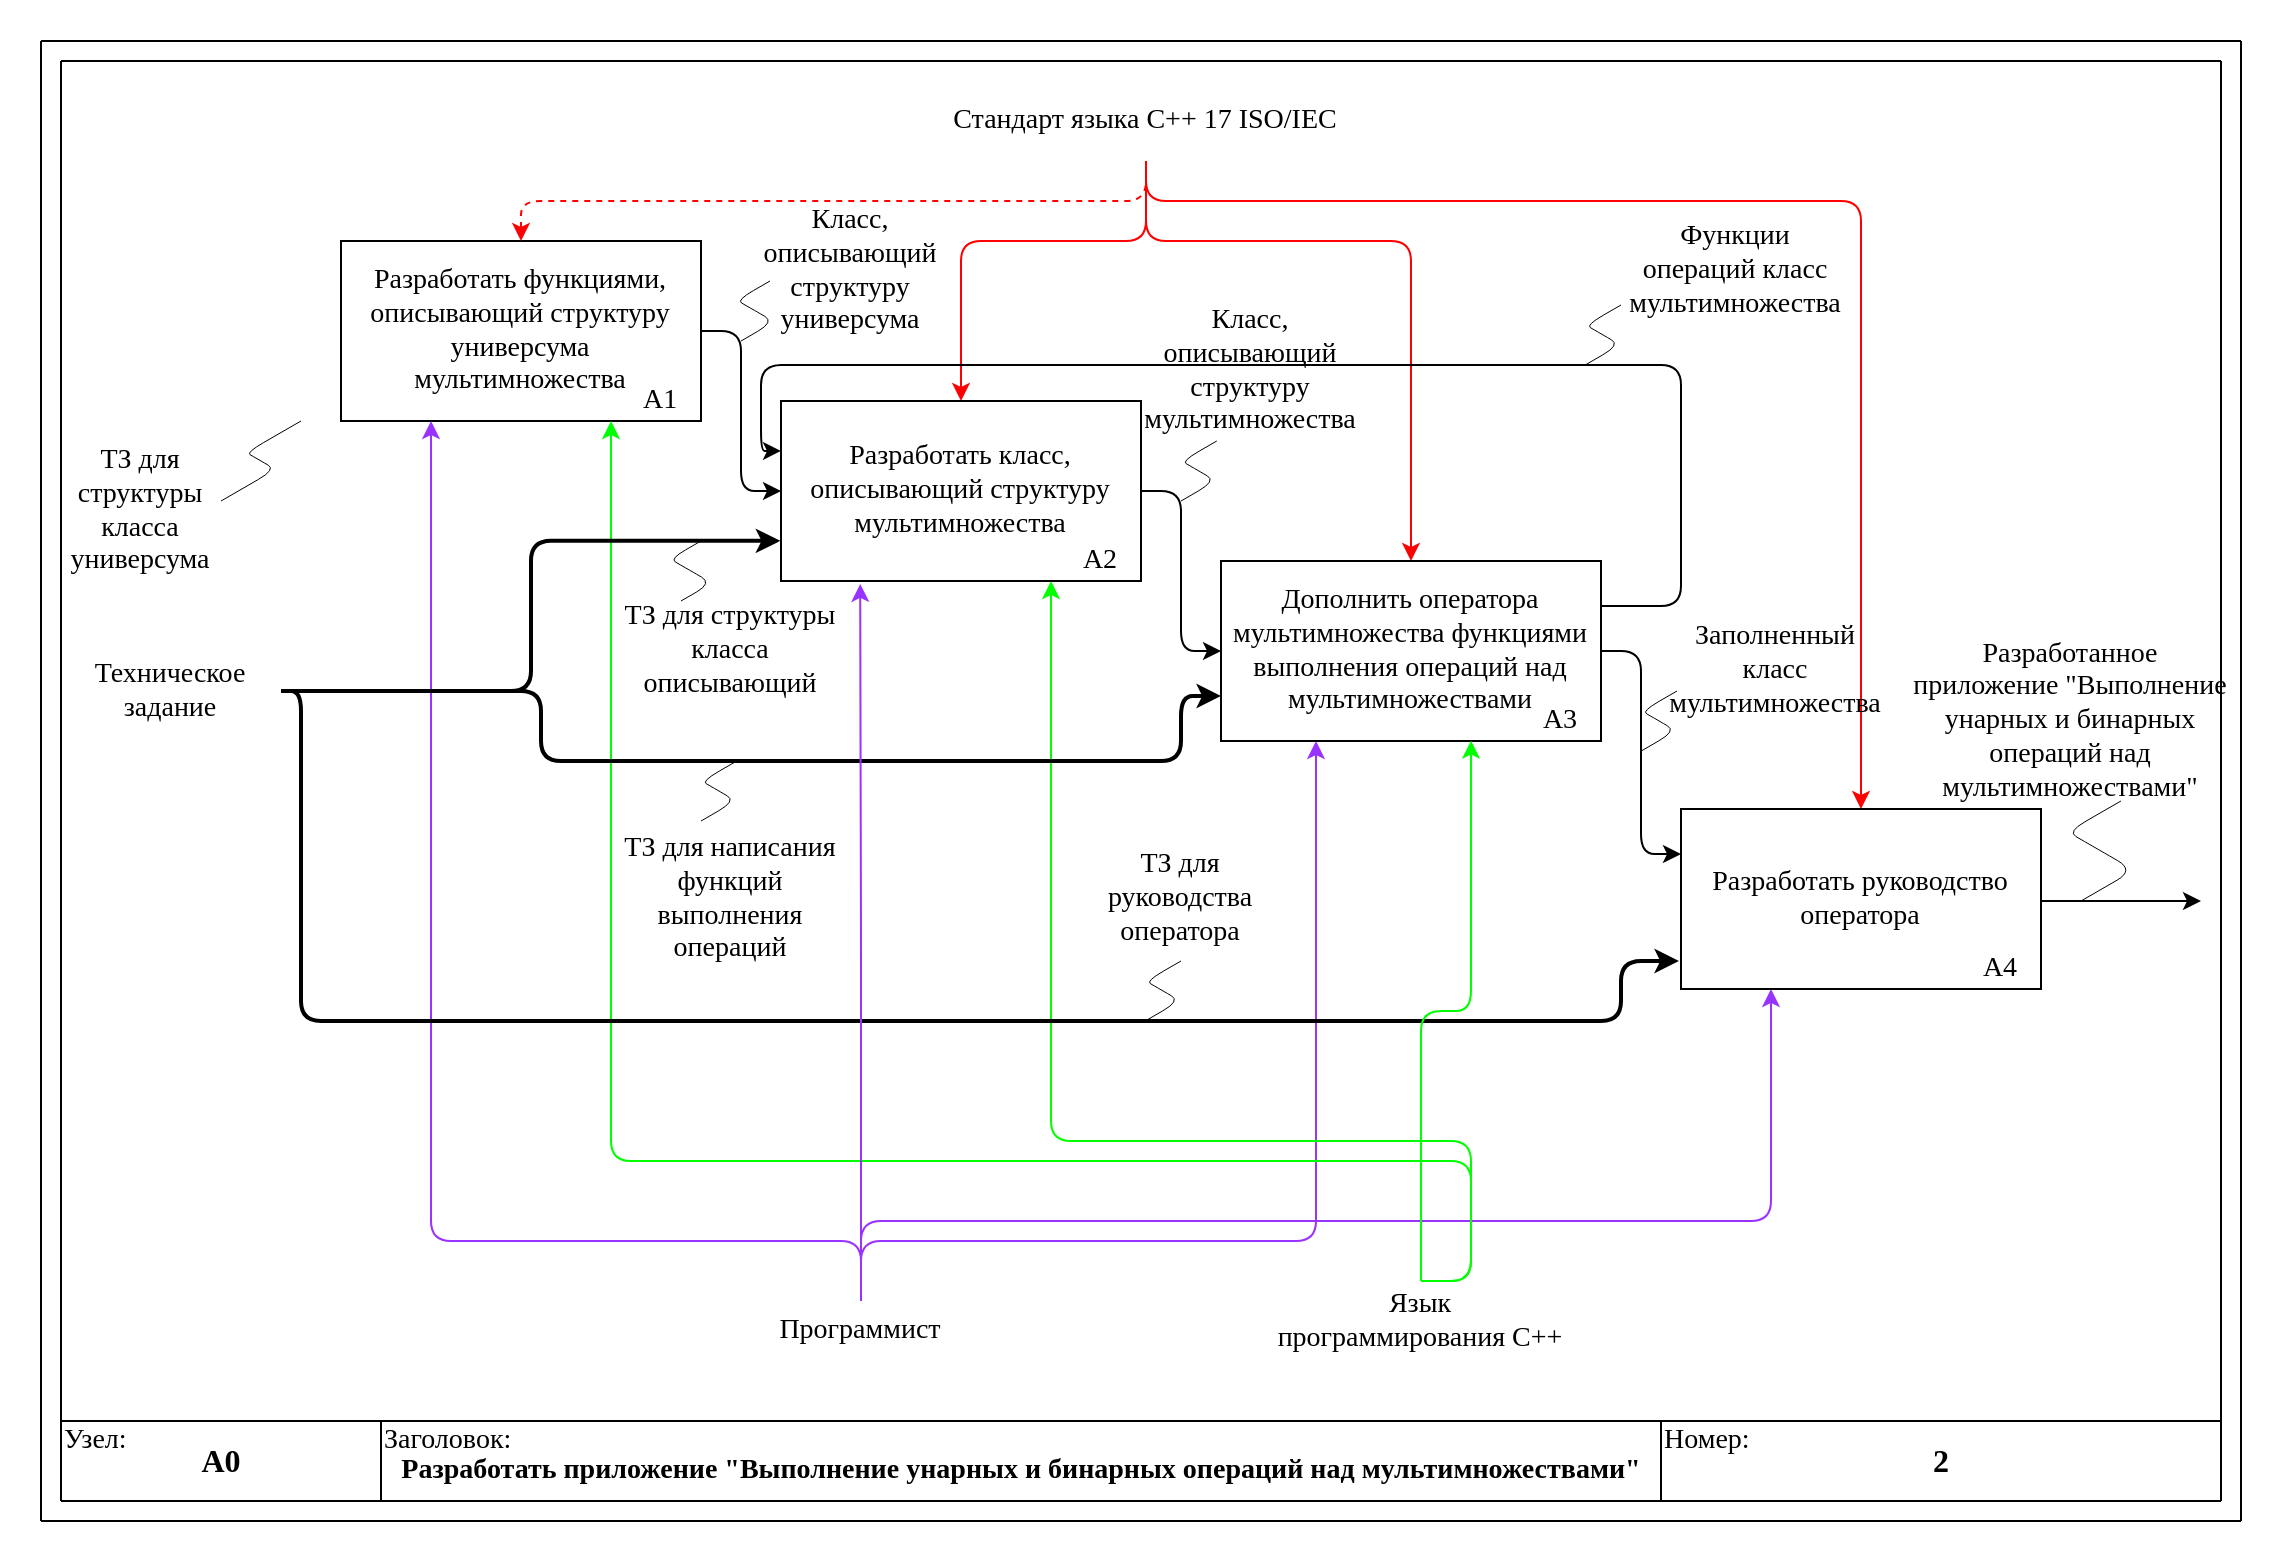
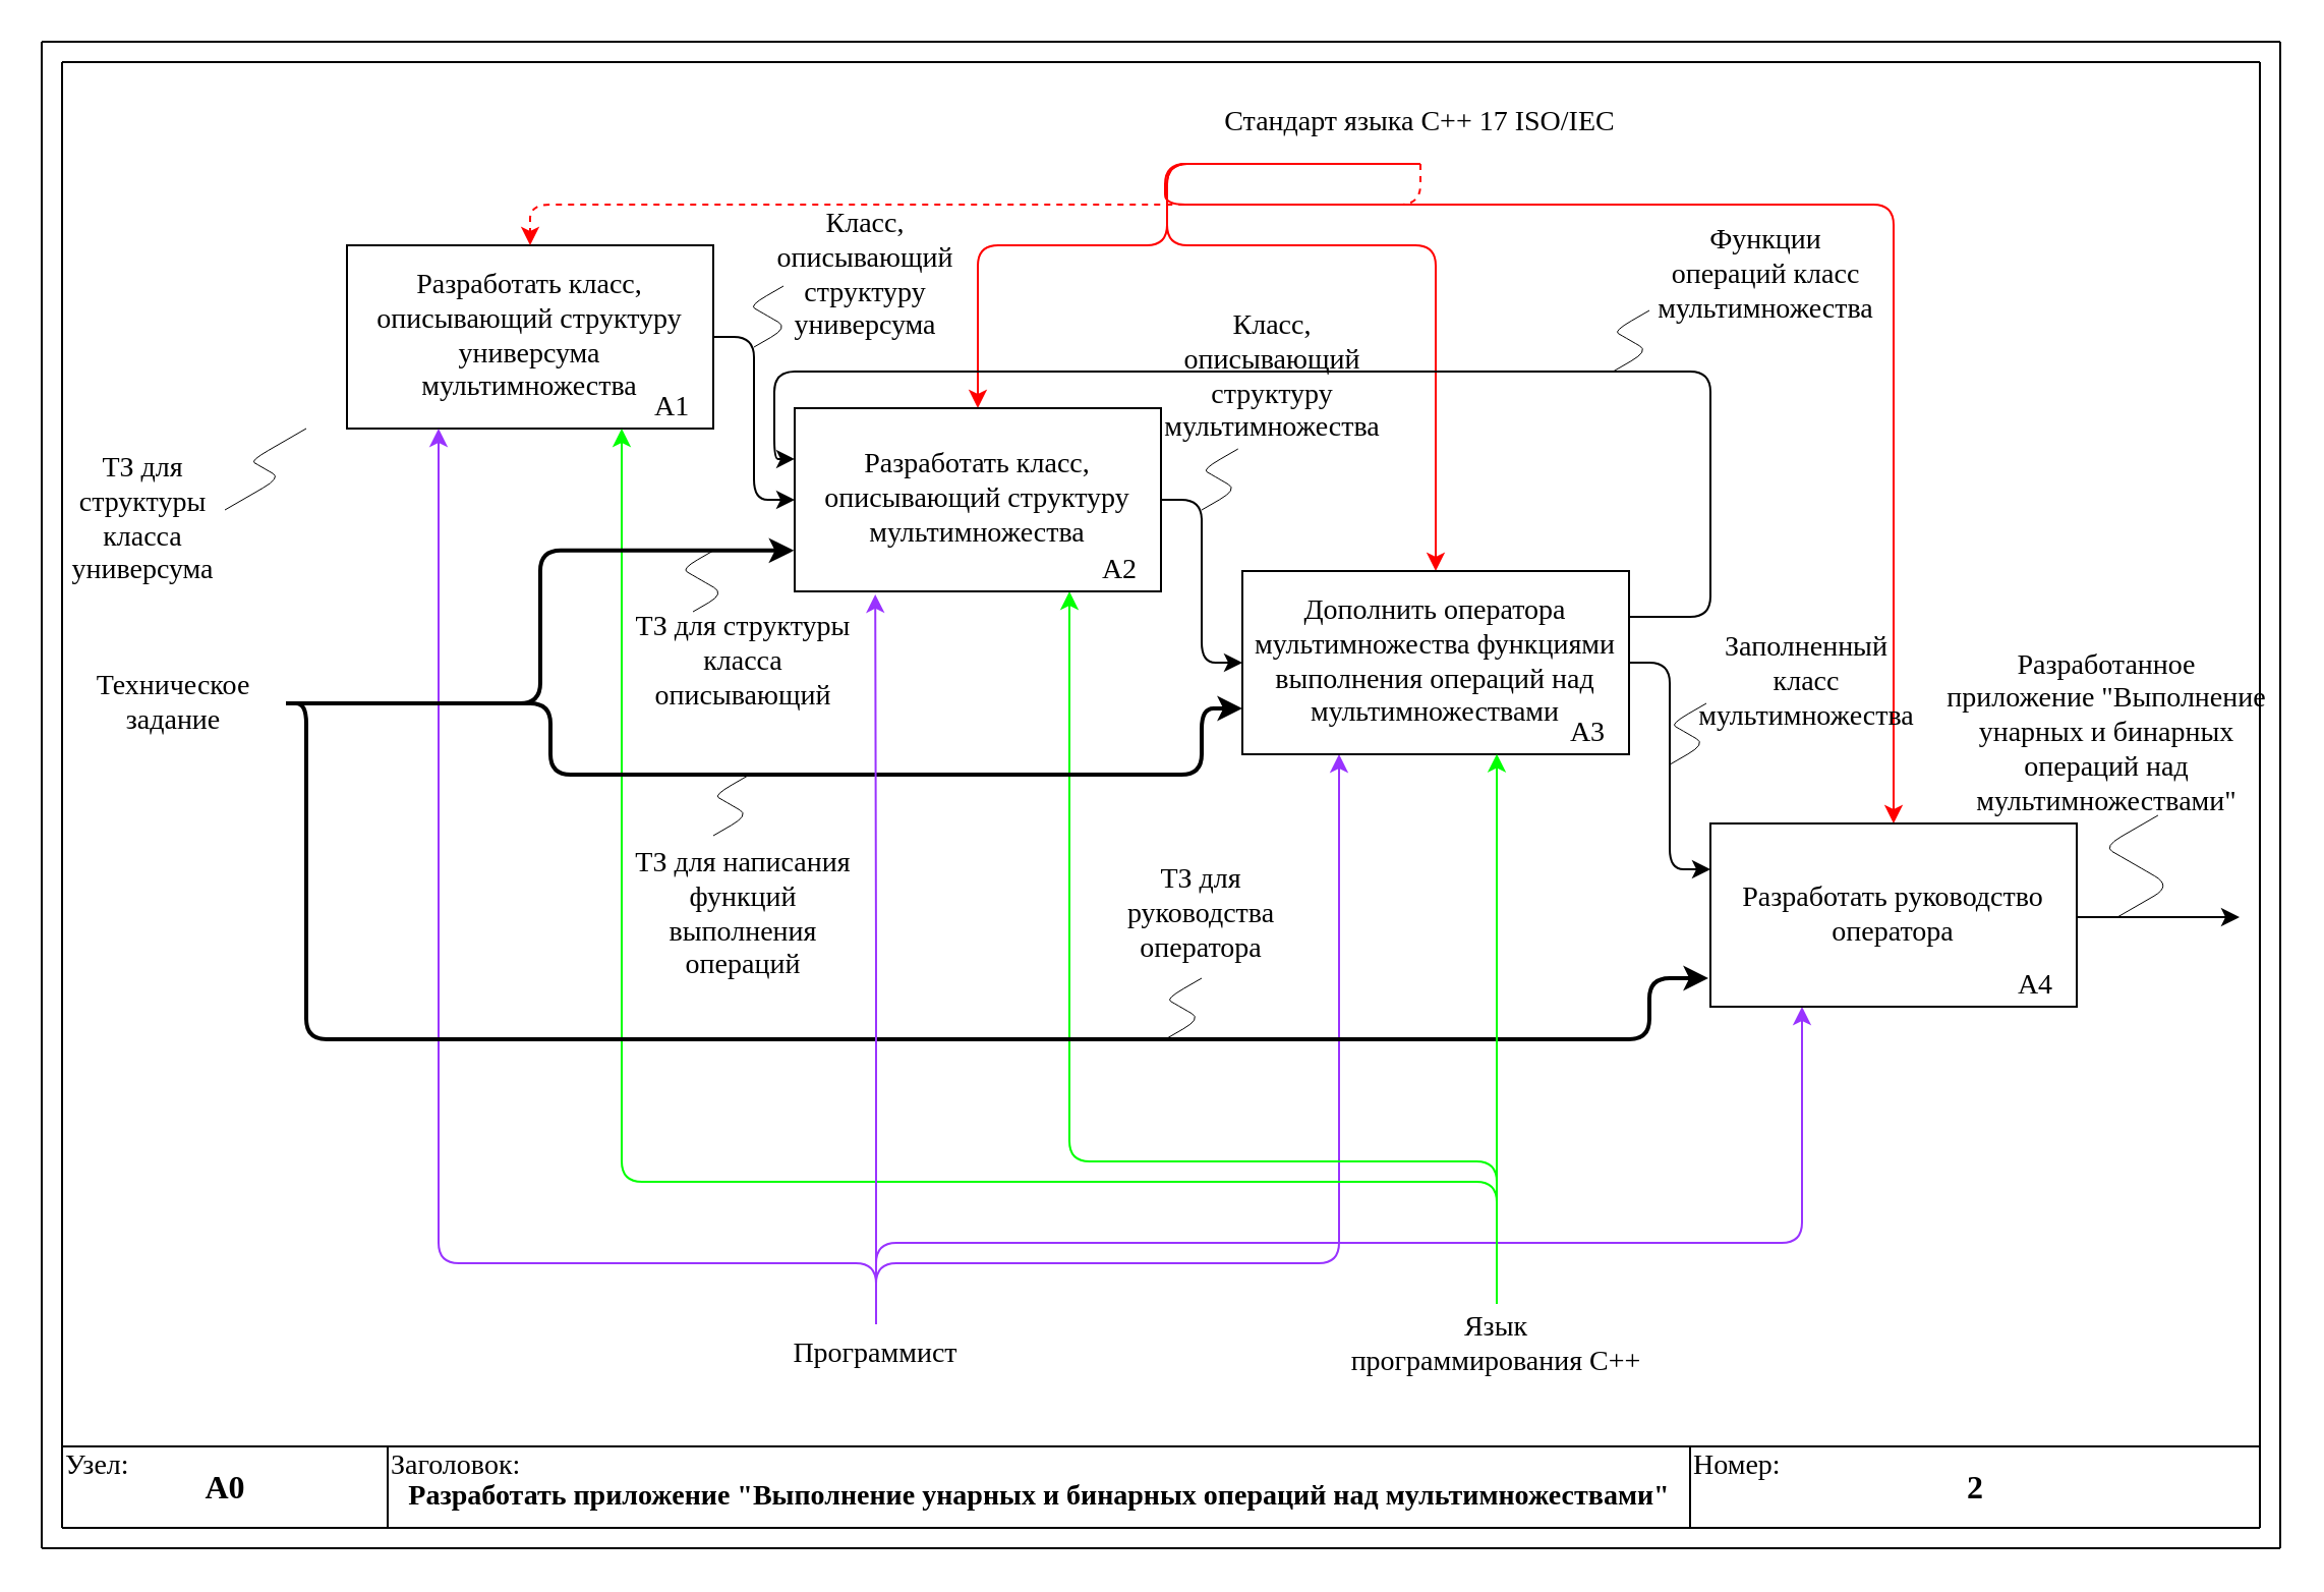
- <mxCell id="30" value="&lt;font style=&quot;font-size: 14px;&quot;&gt;Стандарт языка C++ 17 ISO/IEC&lt;/font&gt;" style="text;html=1;strokeColor=none;fillColor=none;align=center;verticalAlign=middle;whiteSpace=wrap;rounded=0;fontFamily=Times New Roman;" parent="1" vertex="1"><mxGeometry x="430" y="40" width="285" height="40" as="geometry" /></mxCell>
+ <mxCell id="30" value="&lt;font style=&quot;font-size: 14px;&quot;&gt;Стандарт языка C++ 17 ISO/IEC&lt;/font&gt;" style="text;html=1;strokeColor=none;fillColor=none;align=center;verticalAlign=middle;whiteSpace=wrap;rounded=0;fontFamily=Times New Roman;" parent="1" vertex="1"><mxGeometry x="555" y="40" width="285" height="40" as="geometry" /></mxCell>
- <mxCell id="18" value="&lt;font style=&quot;font-size: 14px;&quot;&gt;Разработать функциями, описывающий структуру универсума мультимножества&lt;/font&gt;" style="rounded=0;whiteSpace=wrap;html=1;fontFamily=Times New Roman;" parent="1" vertex="1"><mxGeometry x="170" y="120" width="180" height="90" as="geometry" /></mxCell>
+ <mxCell id="18" value="&lt;font style=&quot;font-size: 14px;&quot;&gt;Разработать класс, описывающий структуру универсума мультимножества&lt;/font&gt;" style="rounded=0;whiteSpace=wrap;html=1;fontFamily=Times New Roman;" parent="1" vertex="1"><mxGeometry x="170" y="120" width="180" height="90" as="geometry" /></mxCell>
- <mxCell id="26" value="&lt;font style=&quot;font-size: 14px;&quot;&gt;Язык программирования С++&lt;/font&gt;" style="text;html=1;strokeColor=none;fillColor=none;align=center;verticalAlign=middle;whiteSpace=wrap;rounded=0;fontFamily=Times New Roman;" parent="1" vertex="1"><mxGeometry x="635" y="640" width="150" height="40" as="geometry" /></mxCell>
+ <mxCell id="26" value="&lt;font style=&quot;font-size: 14px;&quot;&gt;Язык программирования С++&lt;/font&gt;" style="text;html=1;strokeColor=none;fillColor=none;align=center;verticalAlign=middle;whiteSpace=wrap;rounded=0;fontFamily=Times New Roman;" parent="1" vertex="1"><mxGeometry x="660" y="640" width="150" height="40" as="geometry" /></mxCell>
